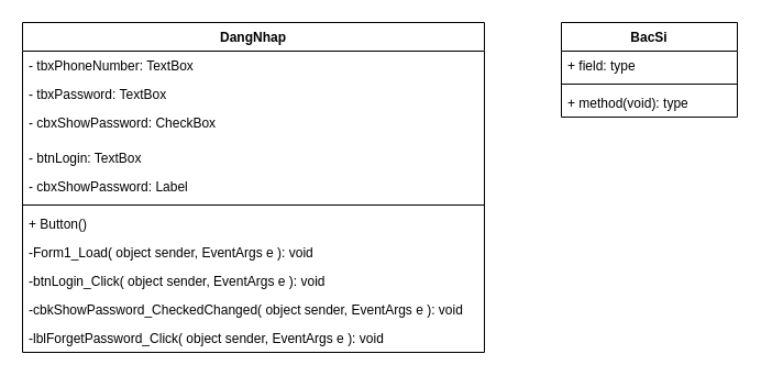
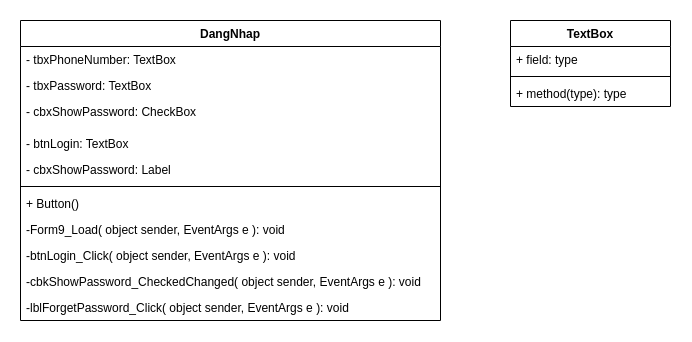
- <mxCell id="14" value="BacSi" style="swimlane;fontStyle=1;align=center;verticalAlign=top;childLayout=stackLayout;horizontal=1;startSize=26;horizontalStack=0;resizeParent=1;resizeParentMax=0;resizeLast=0;collapsible=1;marginBottom=0;whiteSpace=wrap;html=1;" vertex="1" parent="1"><mxGeometry x="510" y="20" width="160" height="86" as="geometry" /></mxCell>
+ <mxCell id="14" value="TextBox" style="swimlane;fontStyle=1;align=center;verticalAlign=top;childLayout=stackLayout;horizontal=1;startSize=26;horizontalStack=0;resizeParent=1;resizeParentMax=0;resizeLast=0;collapsible=1;marginBottom=0;whiteSpace=wrap;html=1;" vertex="1" parent="1"><mxGeometry x="510" y="20" width="160" height="86" as="geometry" /></mxCell>
- <mxCell id="17" value="+ method(void): type" style="text;strokeColor=none;fillColor=none;align=left;verticalAlign=top;spacingLeft=4;spacingRight=4;overflow=hidden;rotatable=0;points=[[0,0.5],[1,0.5]];portConstraint=eastwest;whiteSpace=wrap;html=1;" vertex="1" parent="14"><mxGeometry y="60" width="160" height="26" as="geometry" /></mxCell>
+ <mxCell id="17" value="+ method(type): type" style="text;strokeColor=none;fillColor=none;align=left;verticalAlign=top;spacingLeft=4;spacingRight=4;overflow=hidden;rotatable=0;points=[[0,0.5],[1,0.5]];portConstraint=eastwest;whiteSpace=wrap;html=1;" vertex="1" parent="14"><mxGeometry y="60" width="160" height="26" as="geometry" /></mxCell>
- <mxCell id="10" value="-Form1_Load( object sender, EventArgs e ): void" style="text;strokeColor=none;fillColor=none;align=left;verticalAlign=top;spacingLeft=4;spacingRight=4;overflow=hidden;rotatable=0;points=[[0,0.5],[1,0.5]];portConstraint=eastwest;whiteSpace=wrap;html=1;" vertex="1" parent="2"><mxGeometry y="196" width="420" height="26" as="geometry" /></mxCell>
+ <mxCell id="10" value="-Form9_Load( object sender, EventArgs e ): void" style="text;strokeColor=none;fillColor=none;align=left;verticalAlign=top;spacingLeft=4;spacingRight=4;overflow=hidden;rotatable=0;points=[[0,0.5],[1,0.5]];portConstraint=eastwest;whiteSpace=wrap;html=1;" vertex="1" parent="2"><mxGeometry y="196" width="420" height="26" as="geometry" /></mxCell>
